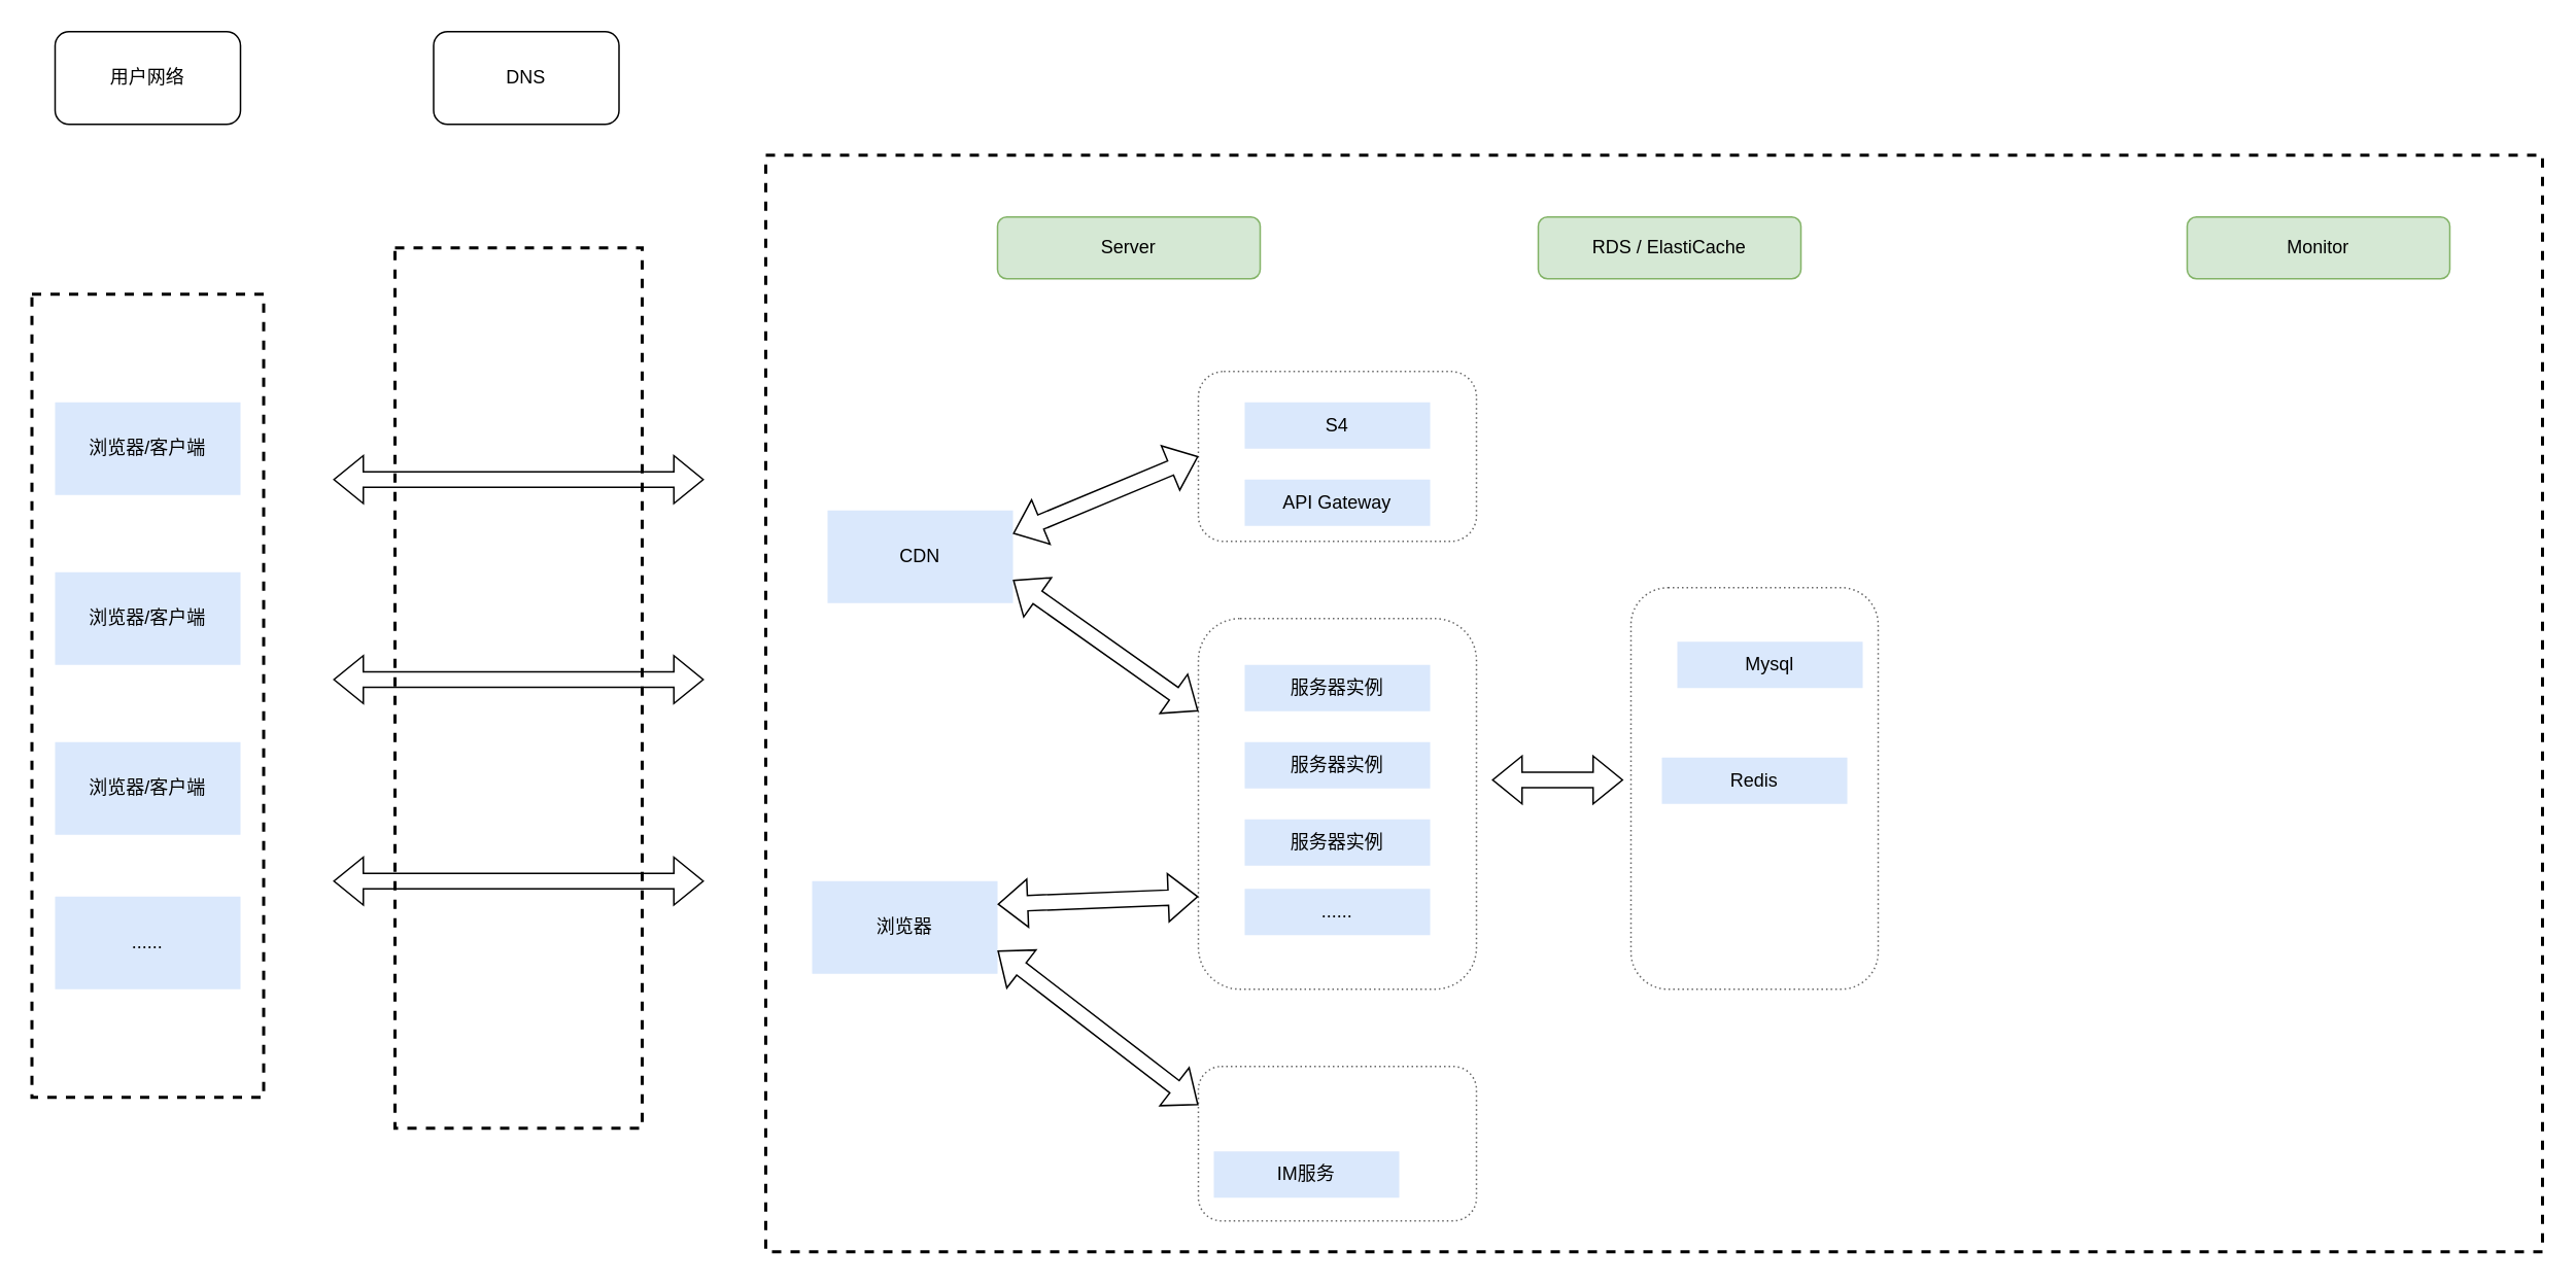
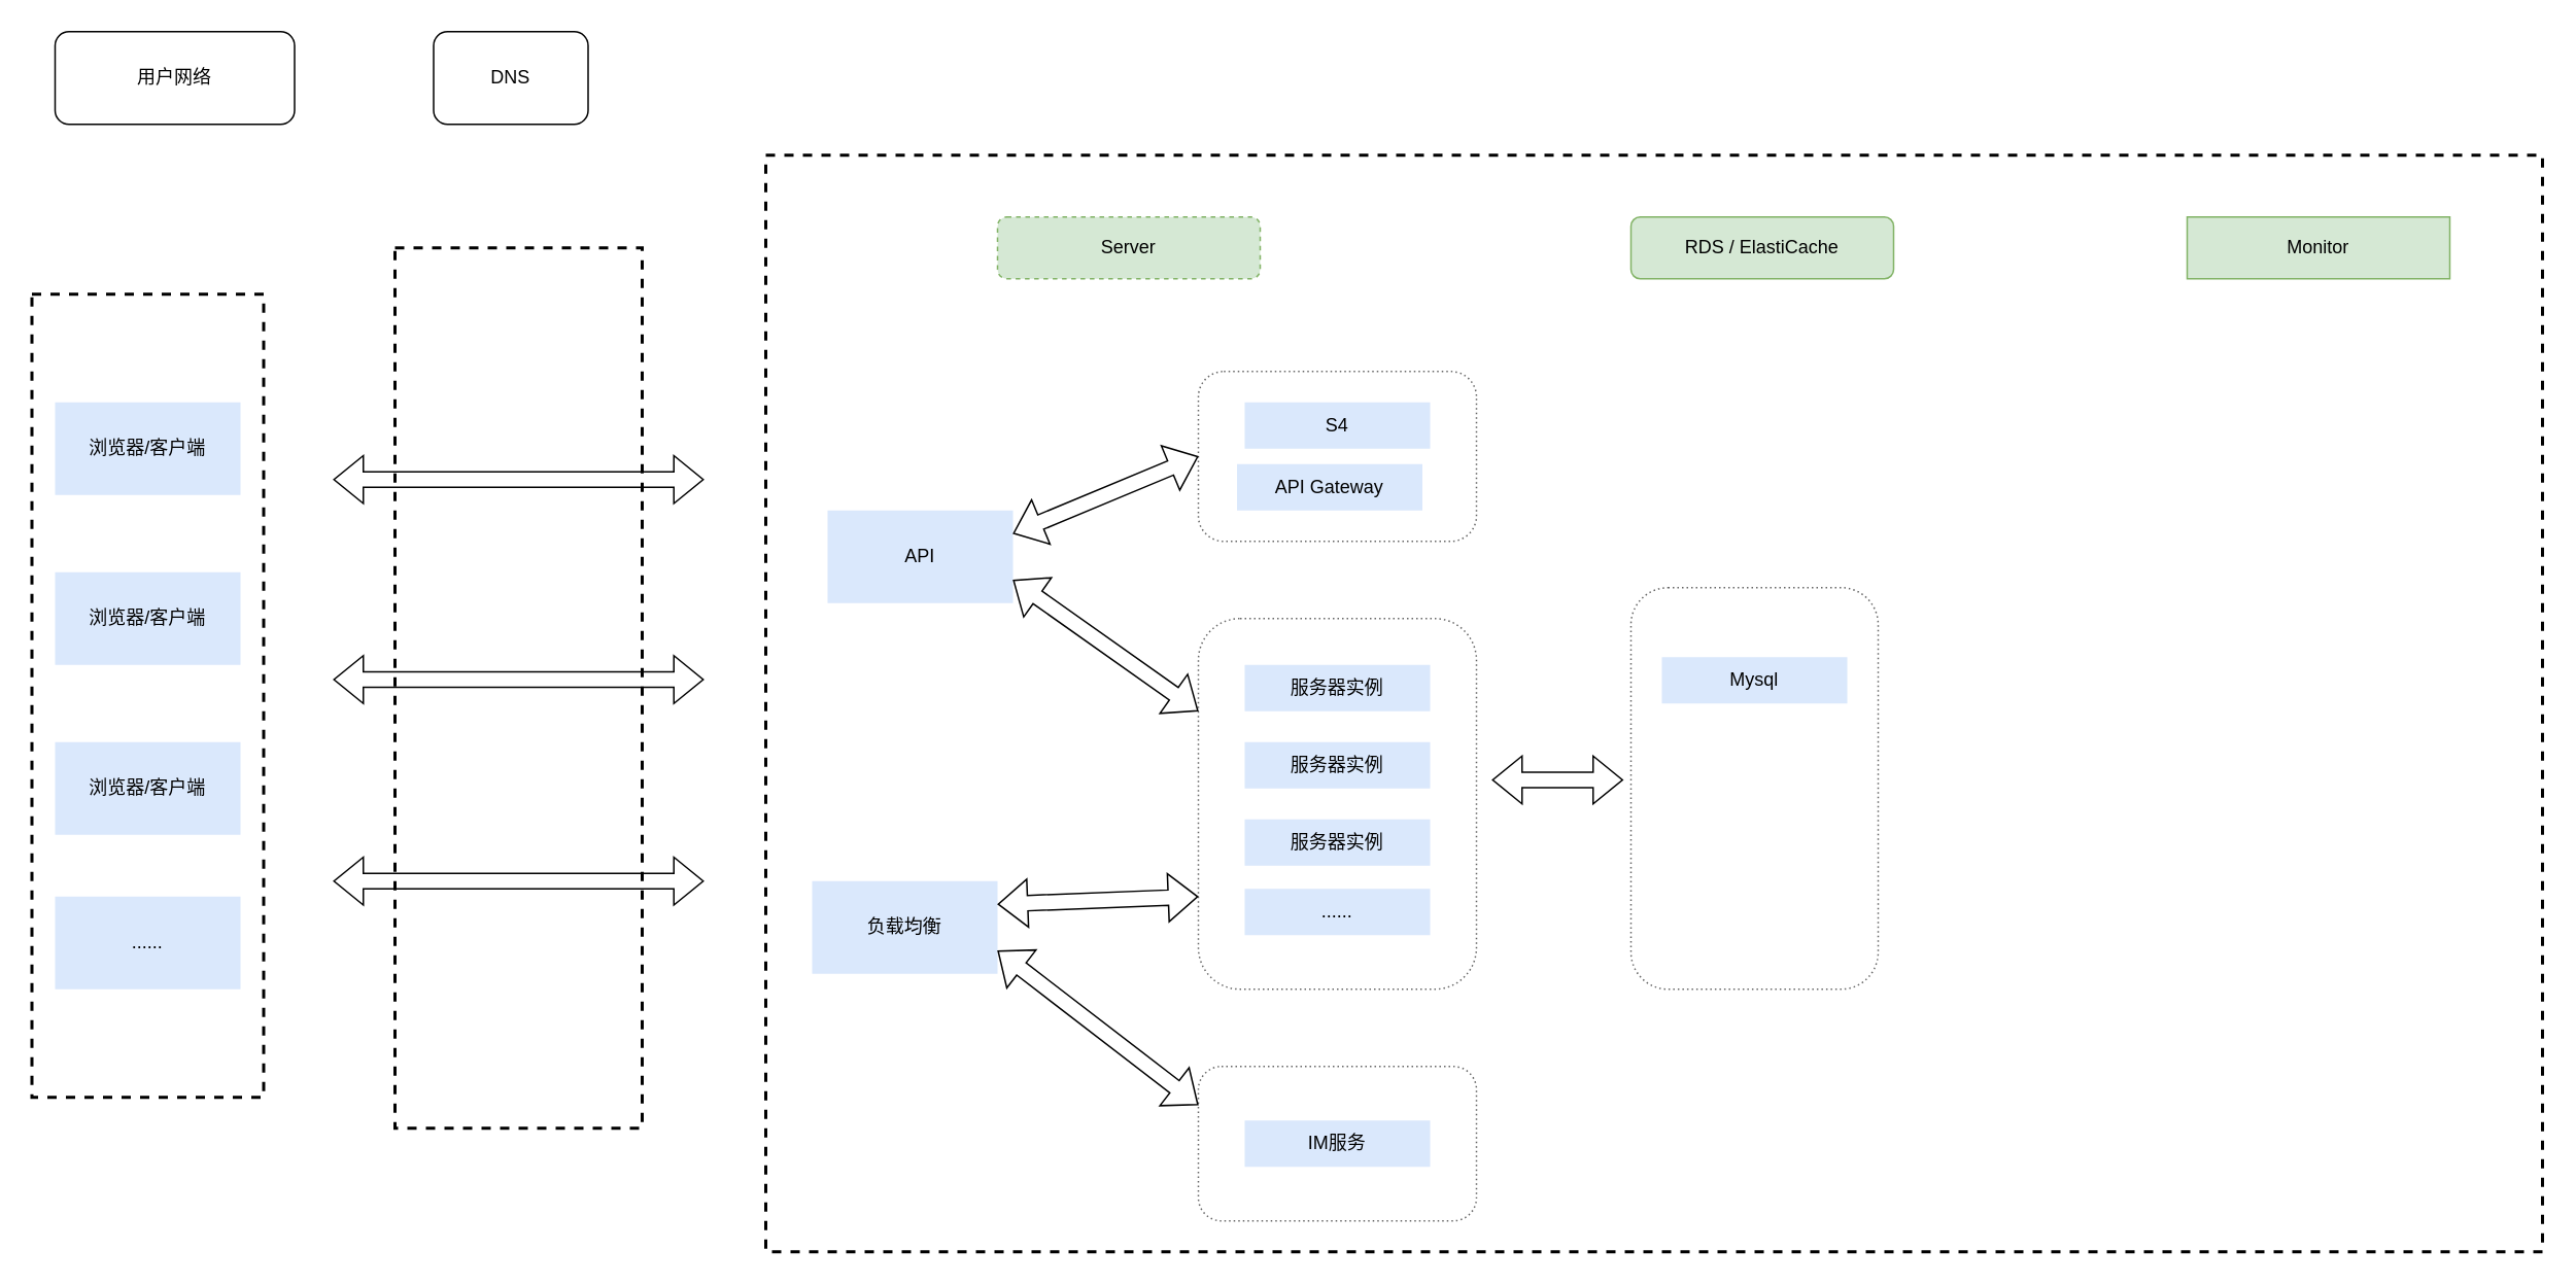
- <mxCell id="6" value="&lt;div&gt;用户网络&lt;/div&gt;" style="rounded=1;whiteSpace=wrap;html=1;fillColor=none;" vertex="1" parent="1"><mxGeometry x="35" y="20" width="120" height="60" as="geometry" /></mxCell>
+ <mxCell id="6" value="&lt;div&gt;用户网络&lt;/div&gt;" style="rounded=1;whiteSpace=wrap;html=1;fillColor=none;" vertex="1" parent="1"><mxGeometry x="35" y="20" width="155" height="60" as="geometry" /></mxCell>
- <mxCell id="26" value="DNS" style="rounded=1;whiteSpace=wrap;html=1;fillColor=none;" vertex="1" parent="1"><mxGeometry x="280" y="20" width="120" height="60" as="geometry" /></mxCell>
+ <mxCell id="26" value="DNS" style="rounded=1;whiteSpace=wrap;html=1;fillColor=none;" vertex="1" parent="1"><mxGeometry x="280" y="20" width="100" height="60" as="geometry" /></mxCell>
- <mxCell id="31" value="&lt;div&gt;Server&lt;/div&gt;" style="rounded=1;whiteSpace=wrap;html=1;fillColor=#d5e8d4;strokeColor=#82b366;" vertex="1" parent="1"><mxGeometry x="645" y="140" width="170" height="40" as="geometry" /></mxCell>
+ <mxCell id="31" value="&lt;div&gt;Server&lt;/div&gt;" style="rounded=1;whiteSpace=wrap;html=1;fillColor=#d5e8d4;strokeColor=#82b366;dashed=1;" vertex="1" parent="1"><mxGeometry x="645" y="140" width="170" height="40" as="geometry" /></mxCell>
- <mxCell id="30" value="RDS / ElastiCache" style="rounded=1;whiteSpace=wrap;html=1;fillColor=#d5e8d4;strokeColor=#82b366;" vertex="1" parent="1"><mxGeometry x="995" y="140" width="170" height="40" as="geometry" /></mxCell>
+ <mxCell id="30" value="RDS / ElastiCache" style="rounded=1;whiteSpace=wrap;html=1;fillColor=#d5e8d4;strokeColor=#82b366;" vertex="1" parent="1"><mxGeometry x="1055" y="140" width="170" height="40" as="geometry" /></mxCell>
- <mxCell id="34" value="Monitor" style="rounded=1;whiteSpace=wrap;html=1;fillColor=#d5e8d4;strokeColor=#82b366;" vertex="1" parent="1"><mxGeometry x="1415" y="140" width="170" height="40" as="geometry" /></mxCell>
+ <mxCell id="34" value="Monitor" style="whiteSpace=wrap;html=1;fillColor=#d5e8d4;strokeColor=#82b366;rounded=0;" vertex="1" parent="1"><mxGeometry x="1415" y="140" width="170" height="40" as="geometry" /></mxCell>
- <mxCell id="33" value="API Gateway" style="rounded=0;whiteSpace=wrap;html=1;dashed=1;dashPattern=1 4;fillColor=#dae8fc;strokeColor=none;" vertex="1" parent="1"><mxGeometry x="805" y="310" width="120" height="30" as="geometry" /></mxCell>
+ <mxCell id="33" value="API Gateway" style="rounded=0;whiteSpace=wrap;html=1;dashed=1;dashPattern=1 4;fillColor=#dae8fc;strokeColor=none;" vertex="1" parent="1"><mxGeometry x="800" y="300" width="120" height="30" as="geometry" /></mxCell>
- <mxCell id="12" value="CDN" style="rounded=0;whiteSpace=wrap;html=1;dashed=1;dashPattern=1 4;fillColor=#dae8fc;strokeColor=none;" vertex="1" parent="1"><mxGeometry x="535" y="330" width="120" height="60" as="geometry" /></mxCell>
+ <mxCell id="12" value="API" style="rounded=0;whiteSpace=wrap;html=1;dashed=1;dashPattern=1 4;fillColor=#dae8fc;strokeColor=none;" vertex="1" parent="1"><mxGeometry x="535" y="330" width="120" height="60" as="geometry" /></mxCell>
- <mxCell id="28" value="&lt;div&gt;Mysql&lt;/div&gt;" style="rounded=0;whiteSpace=wrap;html=1;dashed=1;dashPattern=1 4;fillColor=#dae8fc;strokeColor=none;" vertex="1" parent="1"><mxGeometry x="1085" y="415" width="120" height="30" as="geometry" /></mxCell>
+ <mxCell id="28" value="&lt;div&gt;Mysql&lt;/div&gt;" style="rounded=0;whiteSpace=wrap;html=1;dashed=1;dashPattern=1 4;fillColor=#dae8fc;strokeColor=none;" vertex="1" parent="1"><mxGeometry x="1075" y="425" width="120" height="30" as="geometry" /></mxCell>
- <mxCell id="29" value="Redis" style="rounded=0;whiteSpace=wrap;html=1;dashed=1;dashPattern=1 4;fillColor=#dae8fc;strokeColor=none;" vertex="1" parent="1"><mxGeometry x="1075" y="490" width="120" height="30" as="geometry" /></mxCell>
- <mxCell id="13" value="浏览器" style="rounded=0;whiteSpace=wrap;html=1;dashed=1;dashPattern=1 4;fillColor=#dae8fc;strokeColor=none;" vertex="1" parent="1"><mxGeometry x="525" y="570" width="120" height="60" as="geometry" /></mxCell>
+ <mxCell id="13" value="负载均衡" style="rounded=0;whiteSpace=wrap;html=1;dashed=1;dashPattern=1 4;fillColor=#dae8fc;strokeColor=none;" vertex="1" parent="1"><mxGeometry x="525" y="570" width="120" height="60" as="geometry" /></mxCell>
- <mxCell id="21" value="IM服务" style="rounded=0;whiteSpace=wrap;html=1;dashed=1;dashPattern=1 4;fillColor=#dae8fc;strokeColor=none;" vertex="1" parent="1"><mxGeometry x="785" y="745" width="120" height="30" as="geometry" /></mxCell>
+ <mxCell id="21" value="IM服务" style="rounded=0;whiteSpace=wrap;html=1;dashed=1;dashPattern=1 4;fillColor=#dae8fc;strokeColor=none;" vertex="1" parent="1"><mxGeometry x="805" y="725" width="120" height="30" as="geometry" /></mxCell>
